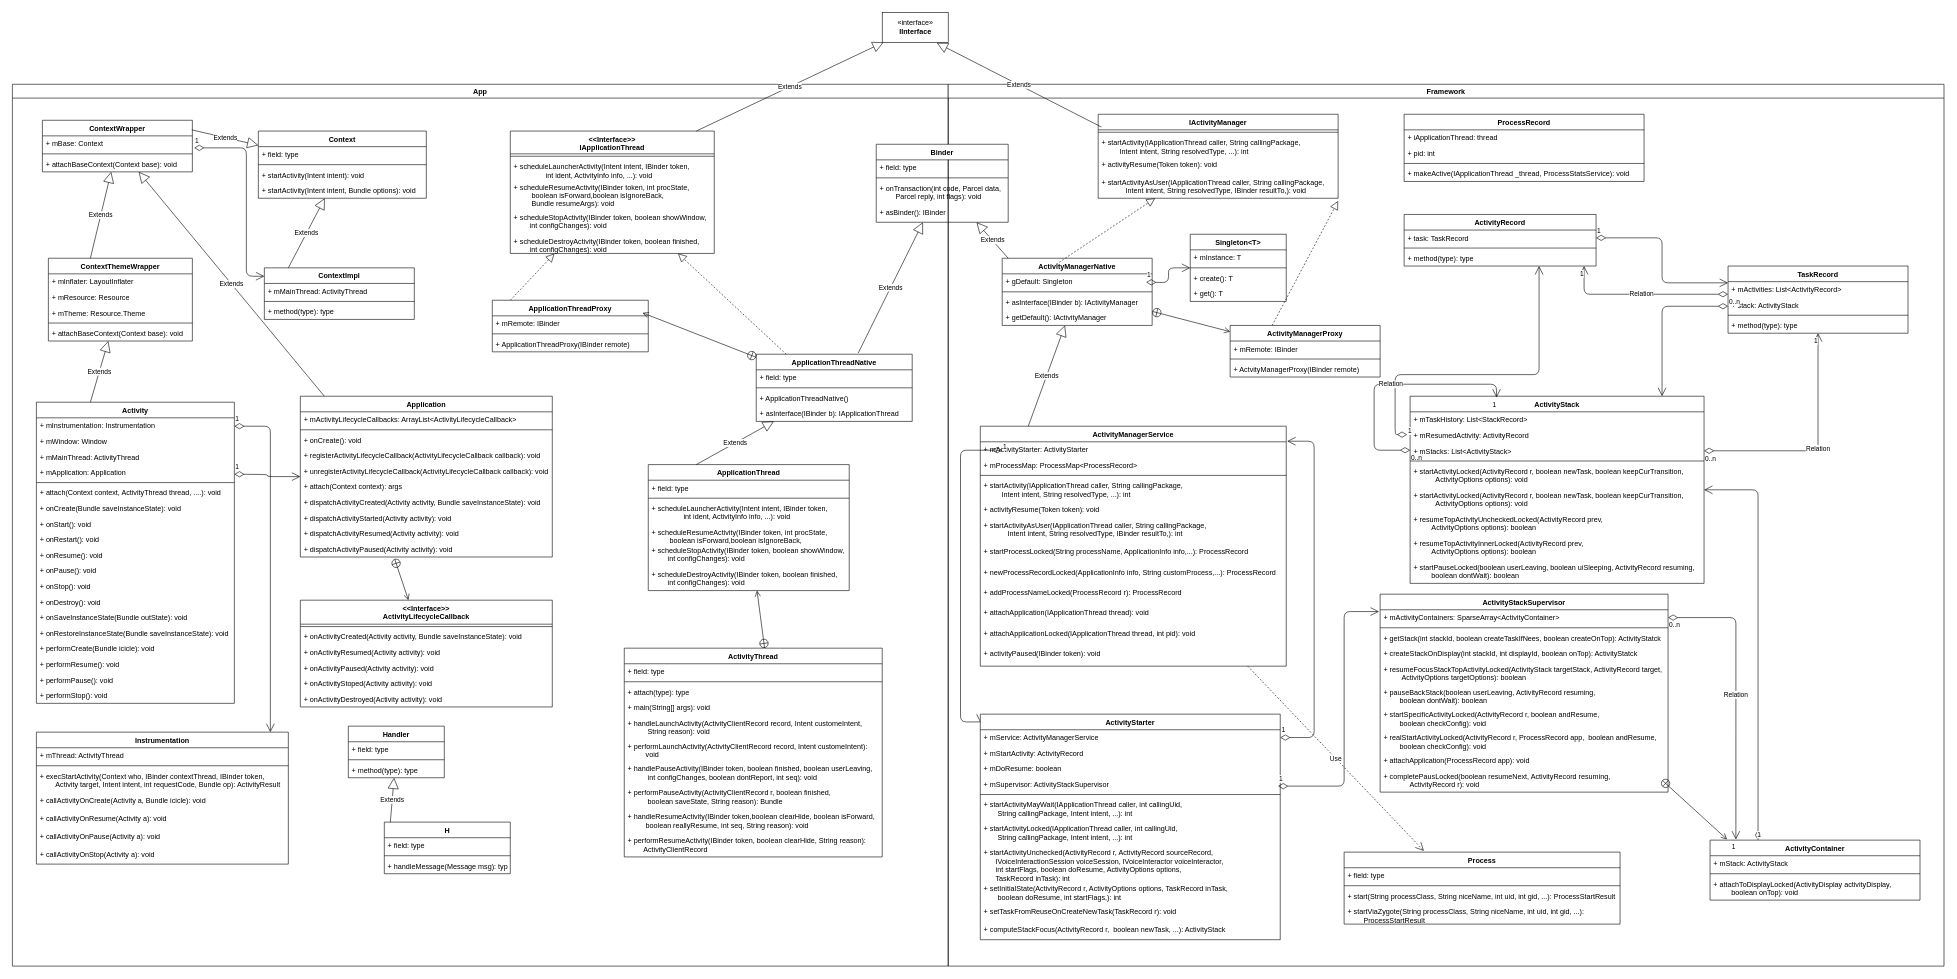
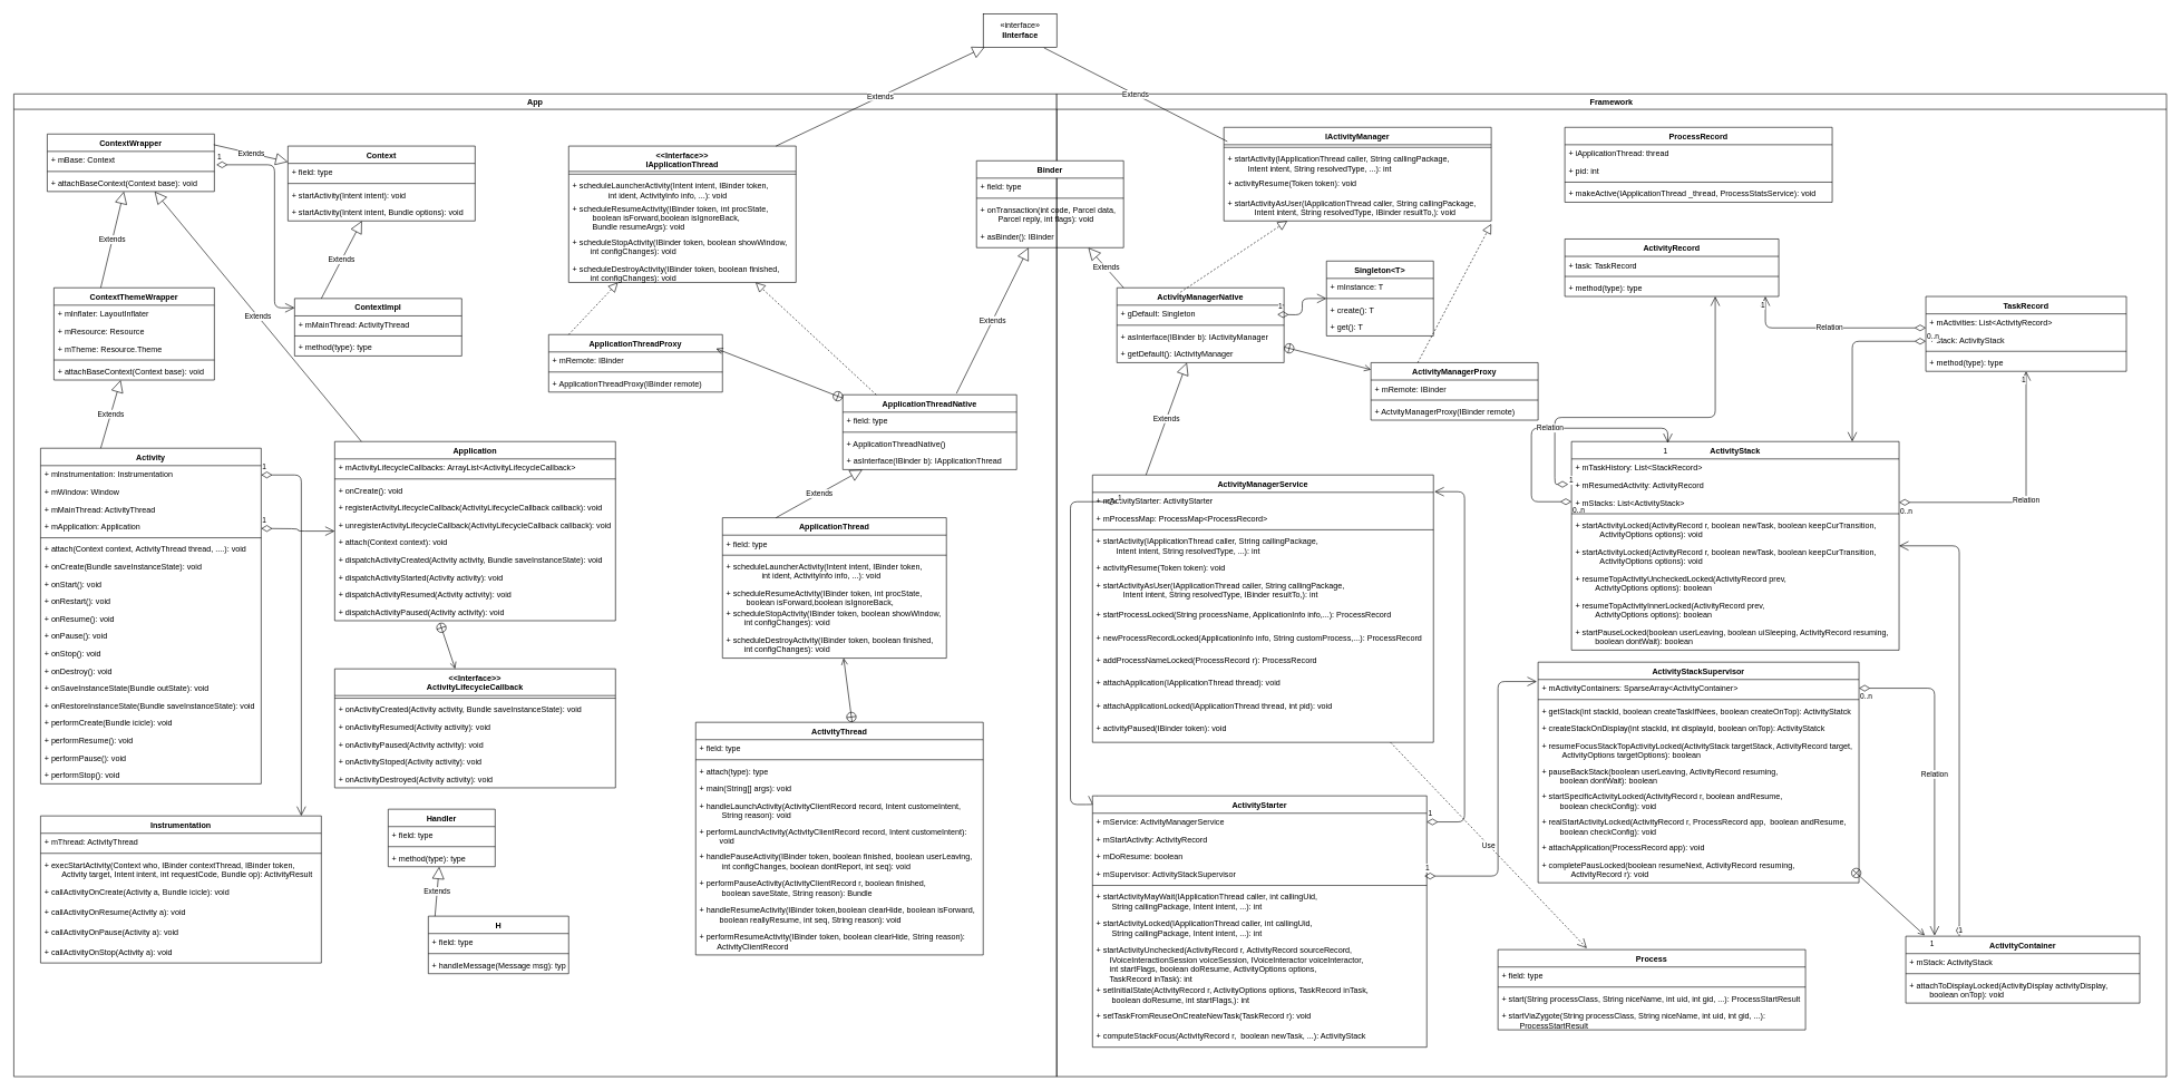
- <mxCell id="248" value="Extends" style="endArrow=block;endSize=16;endFill=0;html=1;entryX=0.827;entryY=1.02;entryDx=0;entryDy=0;entryPerimeter=0;exitX=0.013;exitY=0.151;exitDx=0;exitDy=0;exitPerimeter=0;" parent="1" source="127" target="247" edge="1"><mxGeometry width="160" relative="1" as="geometry"><mxPoint x="1770" y="220" as="sourcePoint" /><mxPoint x="1930" y="220" as="targetPoint" /></mxGeometry></mxCell>
+ <mxCell id="248" value="Extends" style="endArrow=none;endSize=16;endFill=0;html=1;entryX=0.827;entryY=1.02;entryDx=0;entryDy=0;entryPerimeter=0;exitX=0.013;exitY=0.151;exitDx=0;exitDy=0;exitPerimeter=0;" parent="1" source="127" target="247" edge="1"><mxGeometry width="160" relative="1" as="geometry"><mxPoint x="1770" y="220" as="sourcePoint" /><mxPoint x="1930" y="220" as="targetPoint" /></mxGeometry></mxCell>
- <mxCell id="237" value="1" style="endArrow=open;html=1;endSize=12;startArrow=diamondThin;startSize=14;startFill=0;edgeStyle=orthogonalEdgeStyle;align=left;verticalAlign=bottom;entryX=0;entryY=0.25;entryDx=0;entryDy=0;" parent="126" source="143" target="146" edge="1"><mxGeometry x="-1" y="3" relative="1" as="geometry"><mxPoint x="1080" y="330" as="sourcePoint" /><mxPoint x="1240" y="330" as="targetPoint" /></mxGeometry></mxCell>
- <mxCell id="50" value="+ attach(Context context): args" style="text;strokeColor=none;fillColor=none;align=left;verticalAlign=top;spacingLeft=4;spacingRight=4;overflow=hidden;rotatable=0;points=[[0,0.5],[1,0.5]];portConstraint=eastwest;" parent="43" vertex="1"><mxGeometry y="138" width="420" height="26" as="geometry" /></mxCell>
+ <mxCell id="50" value="+ attach(Context context): void" style="text;strokeColor=none;fillColor=none;align=left;verticalAlign=top;spacingLeft=4;spacingRight=4;overflow=hidden;rotatable=0;points=[[0,0.5],[1,0.5]];portConstraint=eastwest;" parent="43" vertex="1"><mxGeometry y="138" width="420" height="26" as="geometry" /></mxCell>
